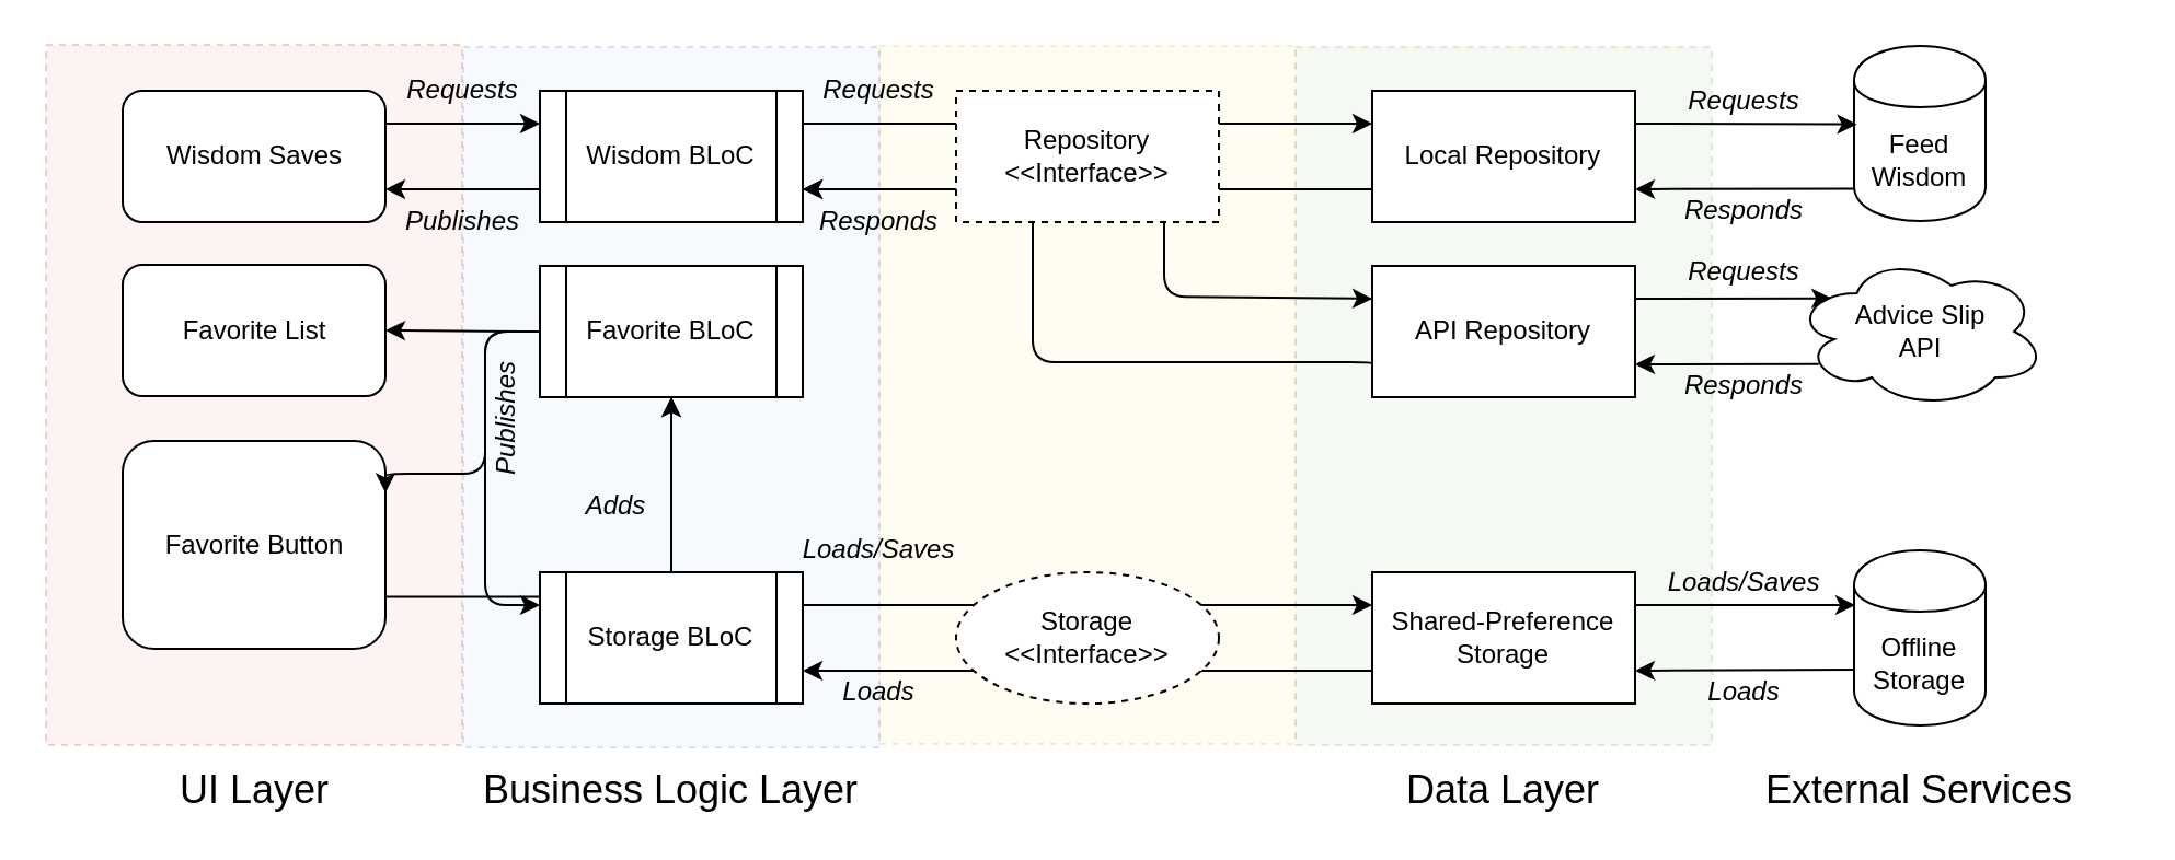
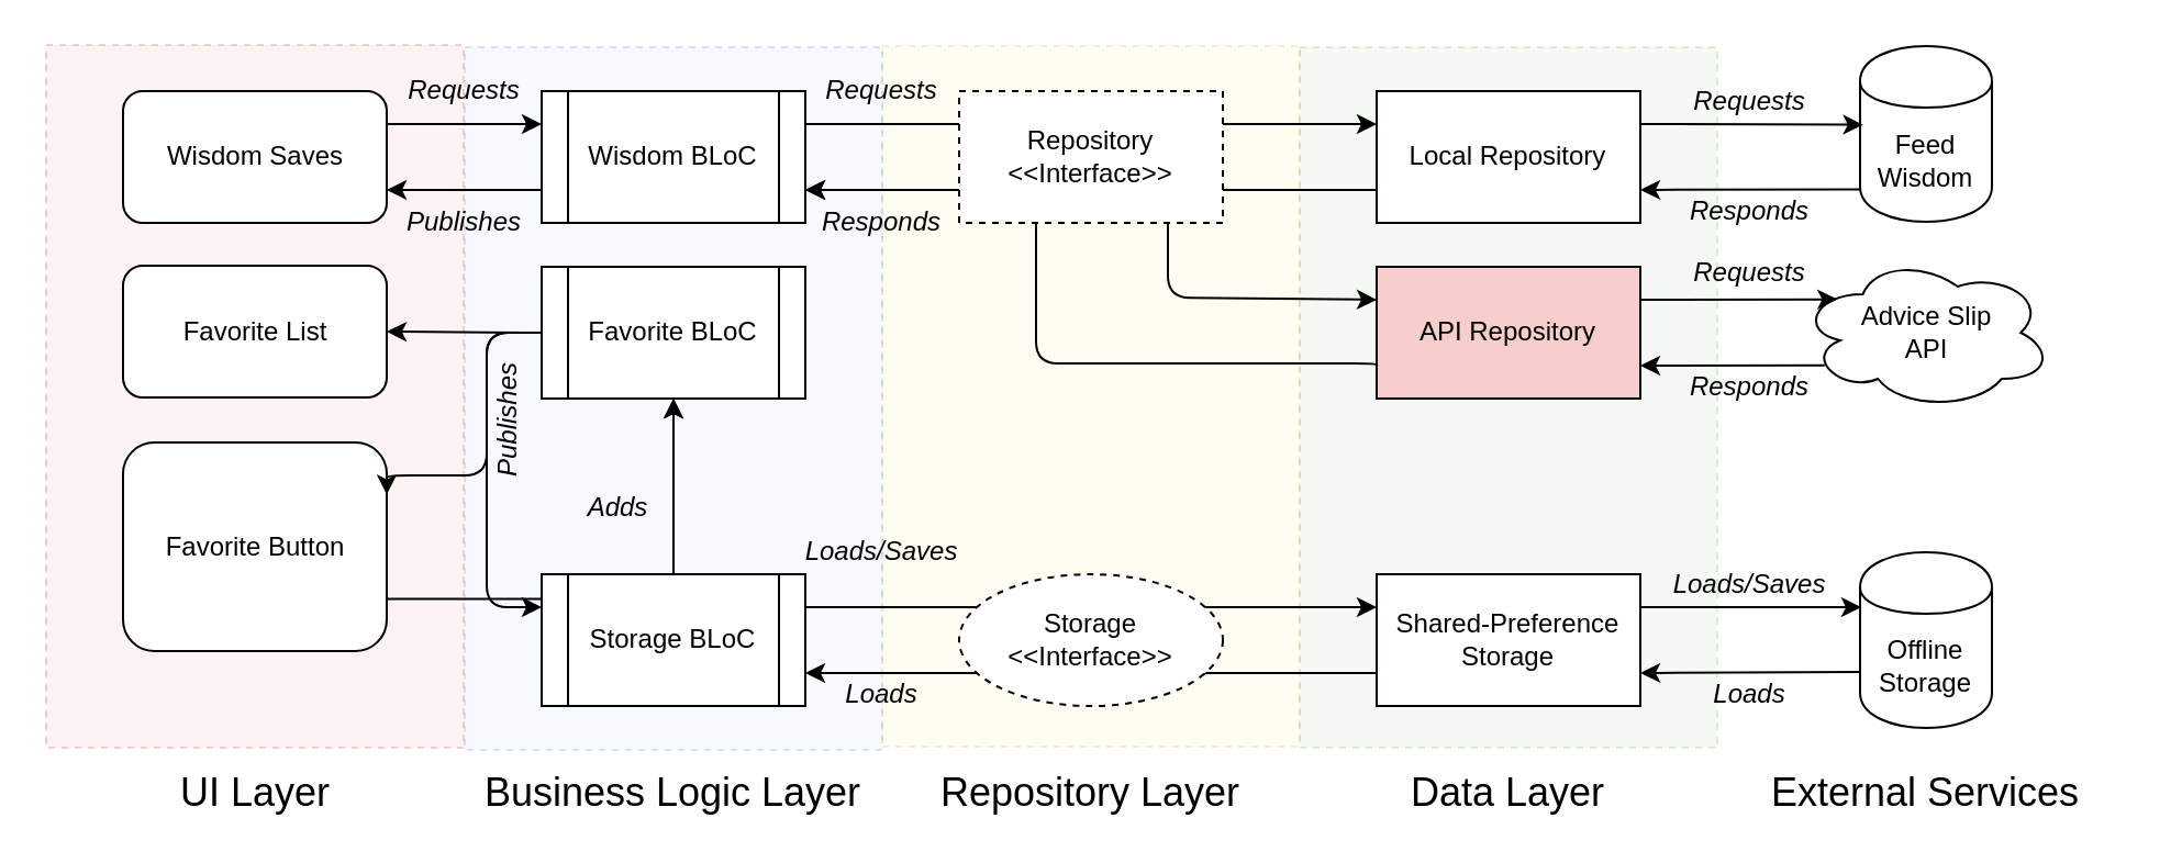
- <mxCell id="34" value="&lt;span style=&quot;font-size: 12px ; white-space: normal&quot;&gt;API Repository&lt;/span&gt;" style="rounded=0;whiteSpace=wrap;html=1;fontSize=12;align=center;" parent="1" vertex="1"><mxGeometry x="626" y="121" width="120" height="60" as="geometry" /></mxCell>
+ <mxCell id="34" value="&lt;span style=&quot;font-size: 12px ; white-space: normal&quot;&gt;API Repository&lt;/span&gt;" style="rounded=0;whiteSpace=wrap;html=1;fontSize=12;align=center;fillColor=#f8cecc;" parent="1" vertex="1"><mxGeometry x="626" y="121" width="120" height="60" as="geometry" /></mxCell>
+ <mxCell id="3" value="Repository Layer" style="text;html=1;strokeColor=none;fillColor=none;align=center;verticalAlign=middle;whiteSpace=wrap;rounded=0;fontSize=18;" parent="1" vertex="1"><mxGeometry x="401" y="350.5" width="190" height="20" as="geometry" /></mxCell>
